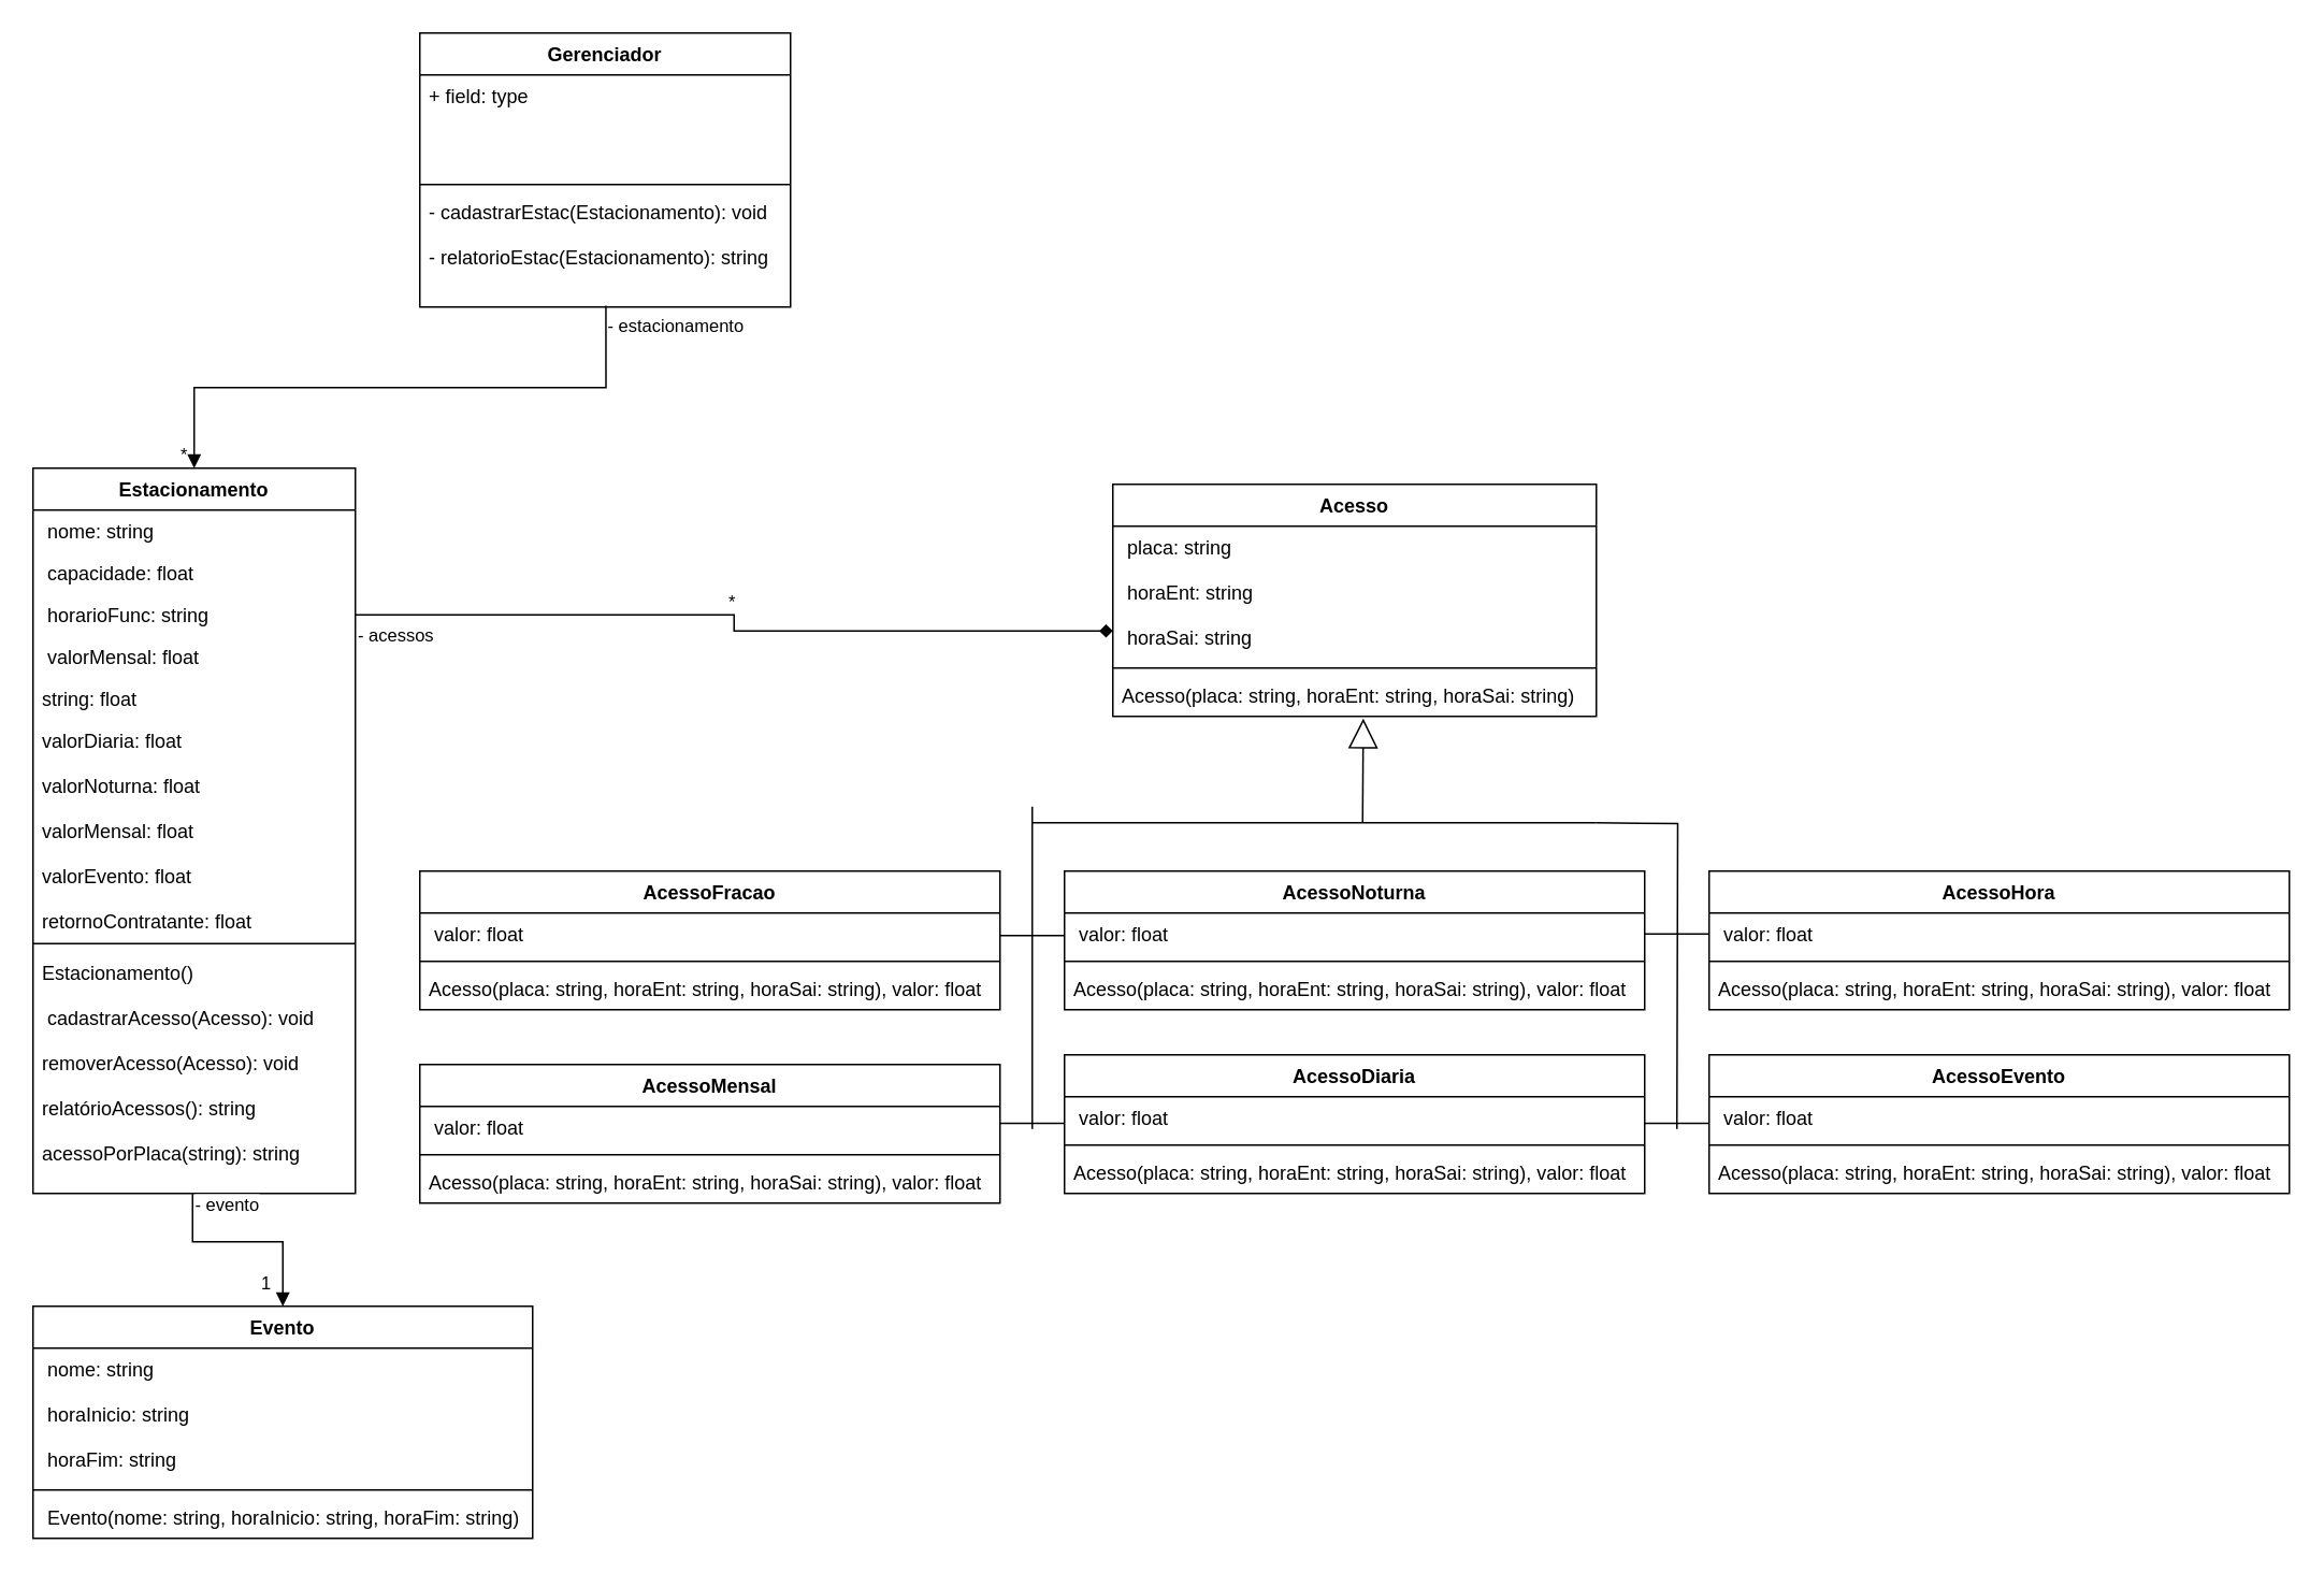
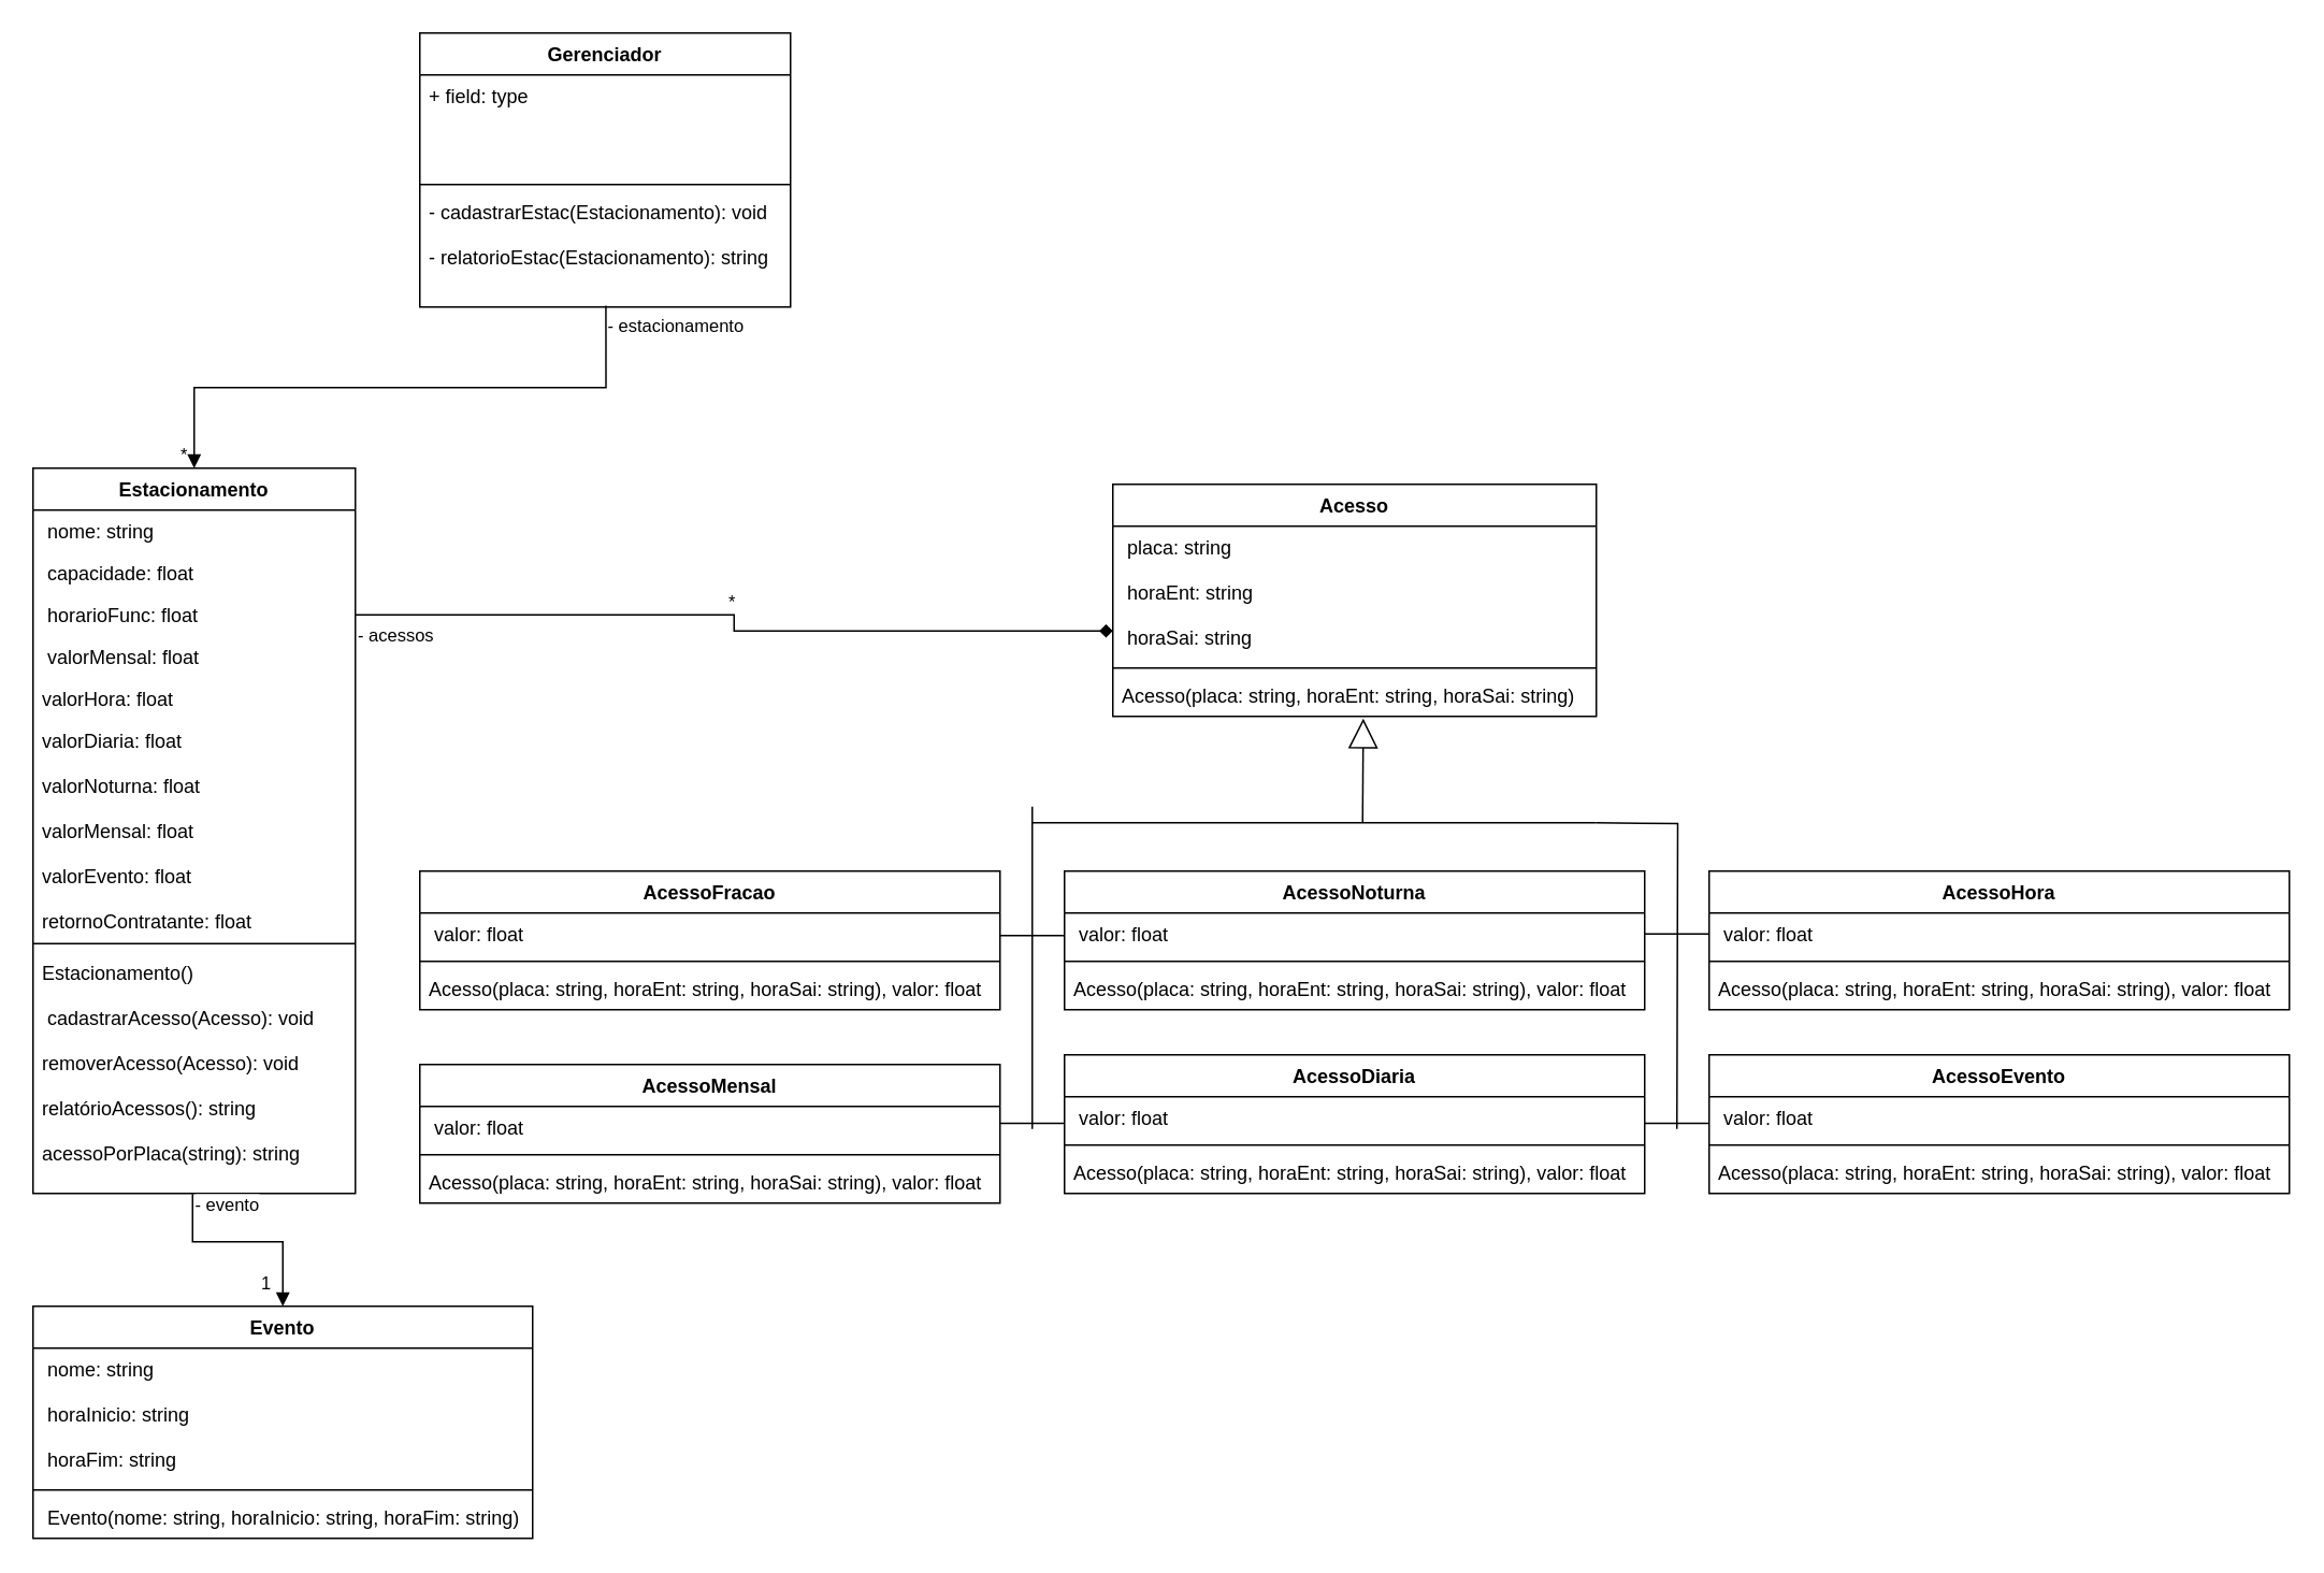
- <mxCell id="5" value=" horarioFunc: string" style="text;strokeColor=none;fillColor=none;align=left;verticalAlign=top;spacingLeft=4;spacingRight=4;overflow=hidden;rotatable=0;points=[[0,0.5],[1,0.5]];portConstraint=eastwest;" parent="2" vertex="1"><mxGeometry y="78" width="200" height="26" as="geometry" /></mxCell>
+ <mxCell id="5" value=" horarioFunc: float" style="text;strokeColor=none;fillColor=none;align=left;verticalAlign=top;spacingLeft=4;spacingRight=4;overflow=hidden;rotatable=0;points=[[0,0.5],[1,0.5]];portConstraint=eastwest;" parent="2" vertex="1"><mxGeometry y="78" width="200" height="26" as="geometry" /></mxCell>
- <mxCell id="7" value="string: float" style="text;strokeColor=none;fillColor=none;align=left;verticalAlign=top;spacingLeft=4;spacingRight=4;overflow=hidden;rotatable=0;points=[[0,0.5],[1,0.5]];portConstraint=eastwest;" parent="2" vertex="1"><mxGeometry y="130" width="200" height="26" as="geometry" /></mxCell>
+ <mxCell id="7" value="valorHora: float" style="text;strokeColor=none;fillColor=none;align=left;verticalAlign=top;spacingLeft=4;spacingRight=4;overflow=hidden;rotatable=0;points=[[0,0.5],[1,0.5]];portConstraint=eastwest;" parent="2" vertex="1"><mxGeometry y="130" width="200" height="26" as="geometry" /></mxCell>
